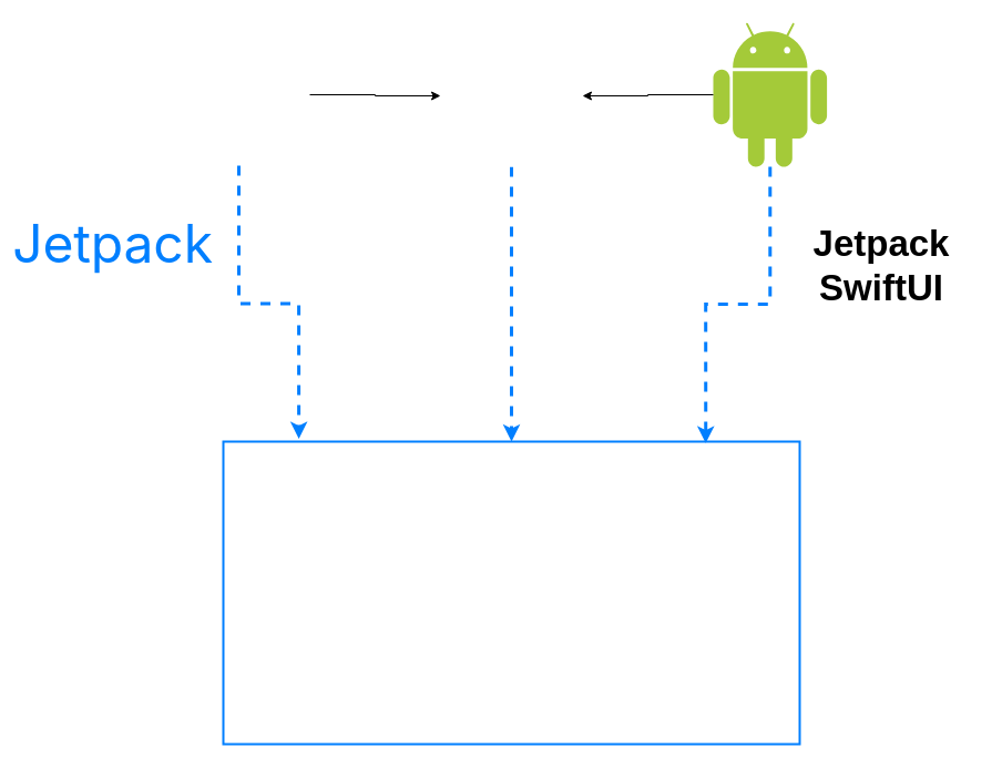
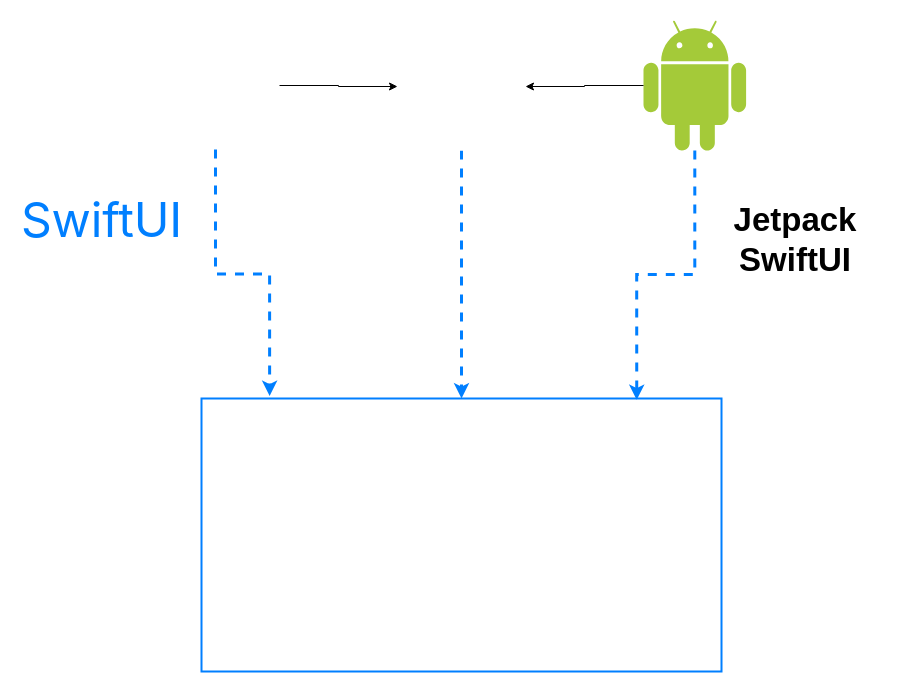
- <mxCell id="11" value="&lt;span style=&quot;font-family: &amp;quot;sf pro display&amp;quot;, &amp;quot;sf pro icons&amp;quot;, &amp;quot;helvetica neue&amp;quot;, helvetica, arial, sans-serif; font-size: 48px; letter-spacing: -0.003em;&quot;&gt;Jetpack&lt;/span&gt;" style="text;html=1;strokeColor=none;fillColor=none;align=center;verticalAlign=middle;whiteSpace=wrap;rounded=0;labelBackgroundColor=none;fontColor=#007FFF;" vertex="1" parent="1"><mxGeometry x="20.3" y="193" width="163" height="51" as="geometry" /></mxCell>
+ <mxCell id="11" value="&lt;span style=&quot;font-family: &amp;quot;sf pro display&amp;quot;, &amp;quot;sf pro icons&amp;quot;, &amp;quot;helvetica neue&amp;quot;, helvetica, arial, sans-serif; font-size: 48px; letter-spacing: -0.003em;&quot;&gt;SwiftUI&lt;/span&gt;" style="text;html=1;strokeColor=none;fillColor=none;align=center;verticalAlign=middle;whiteSpace=wrap;rounded=0;labelBackgroundColor=none;fontColor=#007FFF;" vertex="1" parent="1"><mxGeometry x="20.3" y="193" width="163" height="51" as="geometry" /></mxCell>
